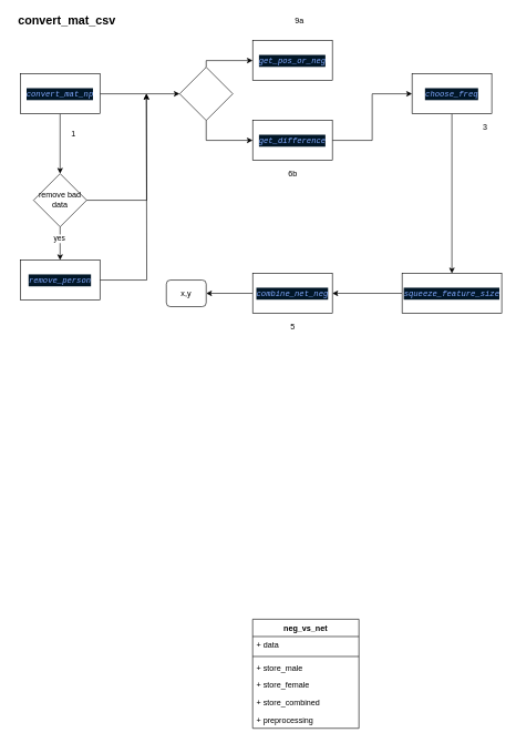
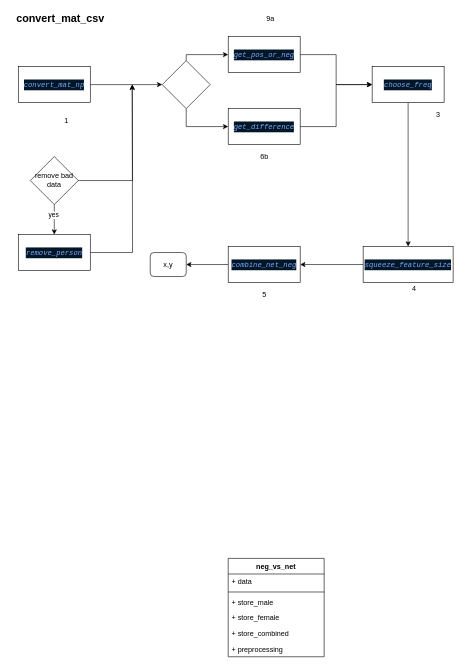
+ <mxCell id="5" style="edgeStyle=orthogonalEdgeStyle;rounded=0;orthogonalLoop=1;jettySize=auto;html=1;entryX=0;entryY=0.5;entryDx=0;entryDy=0;" edge="1" parent="1" source="6" target="13"><mxGeometry relative="1" as="geometry" /></mxCell>
- <mxCell id="3" style="edgeStyle=orthogonalEdgeStyle;rounded=0;orthogonalLoop=1;jettySize=auto;html=1;entryX=0.5;entryY=0;entryDx=0;entryDy=0;" edge="1" parent="1" source="4" target="35"><mxGeometry relative="1" as="geometry" /></mxCell>
+ <mxCell id="23" value="4" style="text;html=1;align=center;verticalAlign=middle;resizable=0;points=[];autosize=1;" vertex="1" parent="1"><mxGeometry x="680" y="470" width="20" height="20" as="geometry" /></mxCell>
